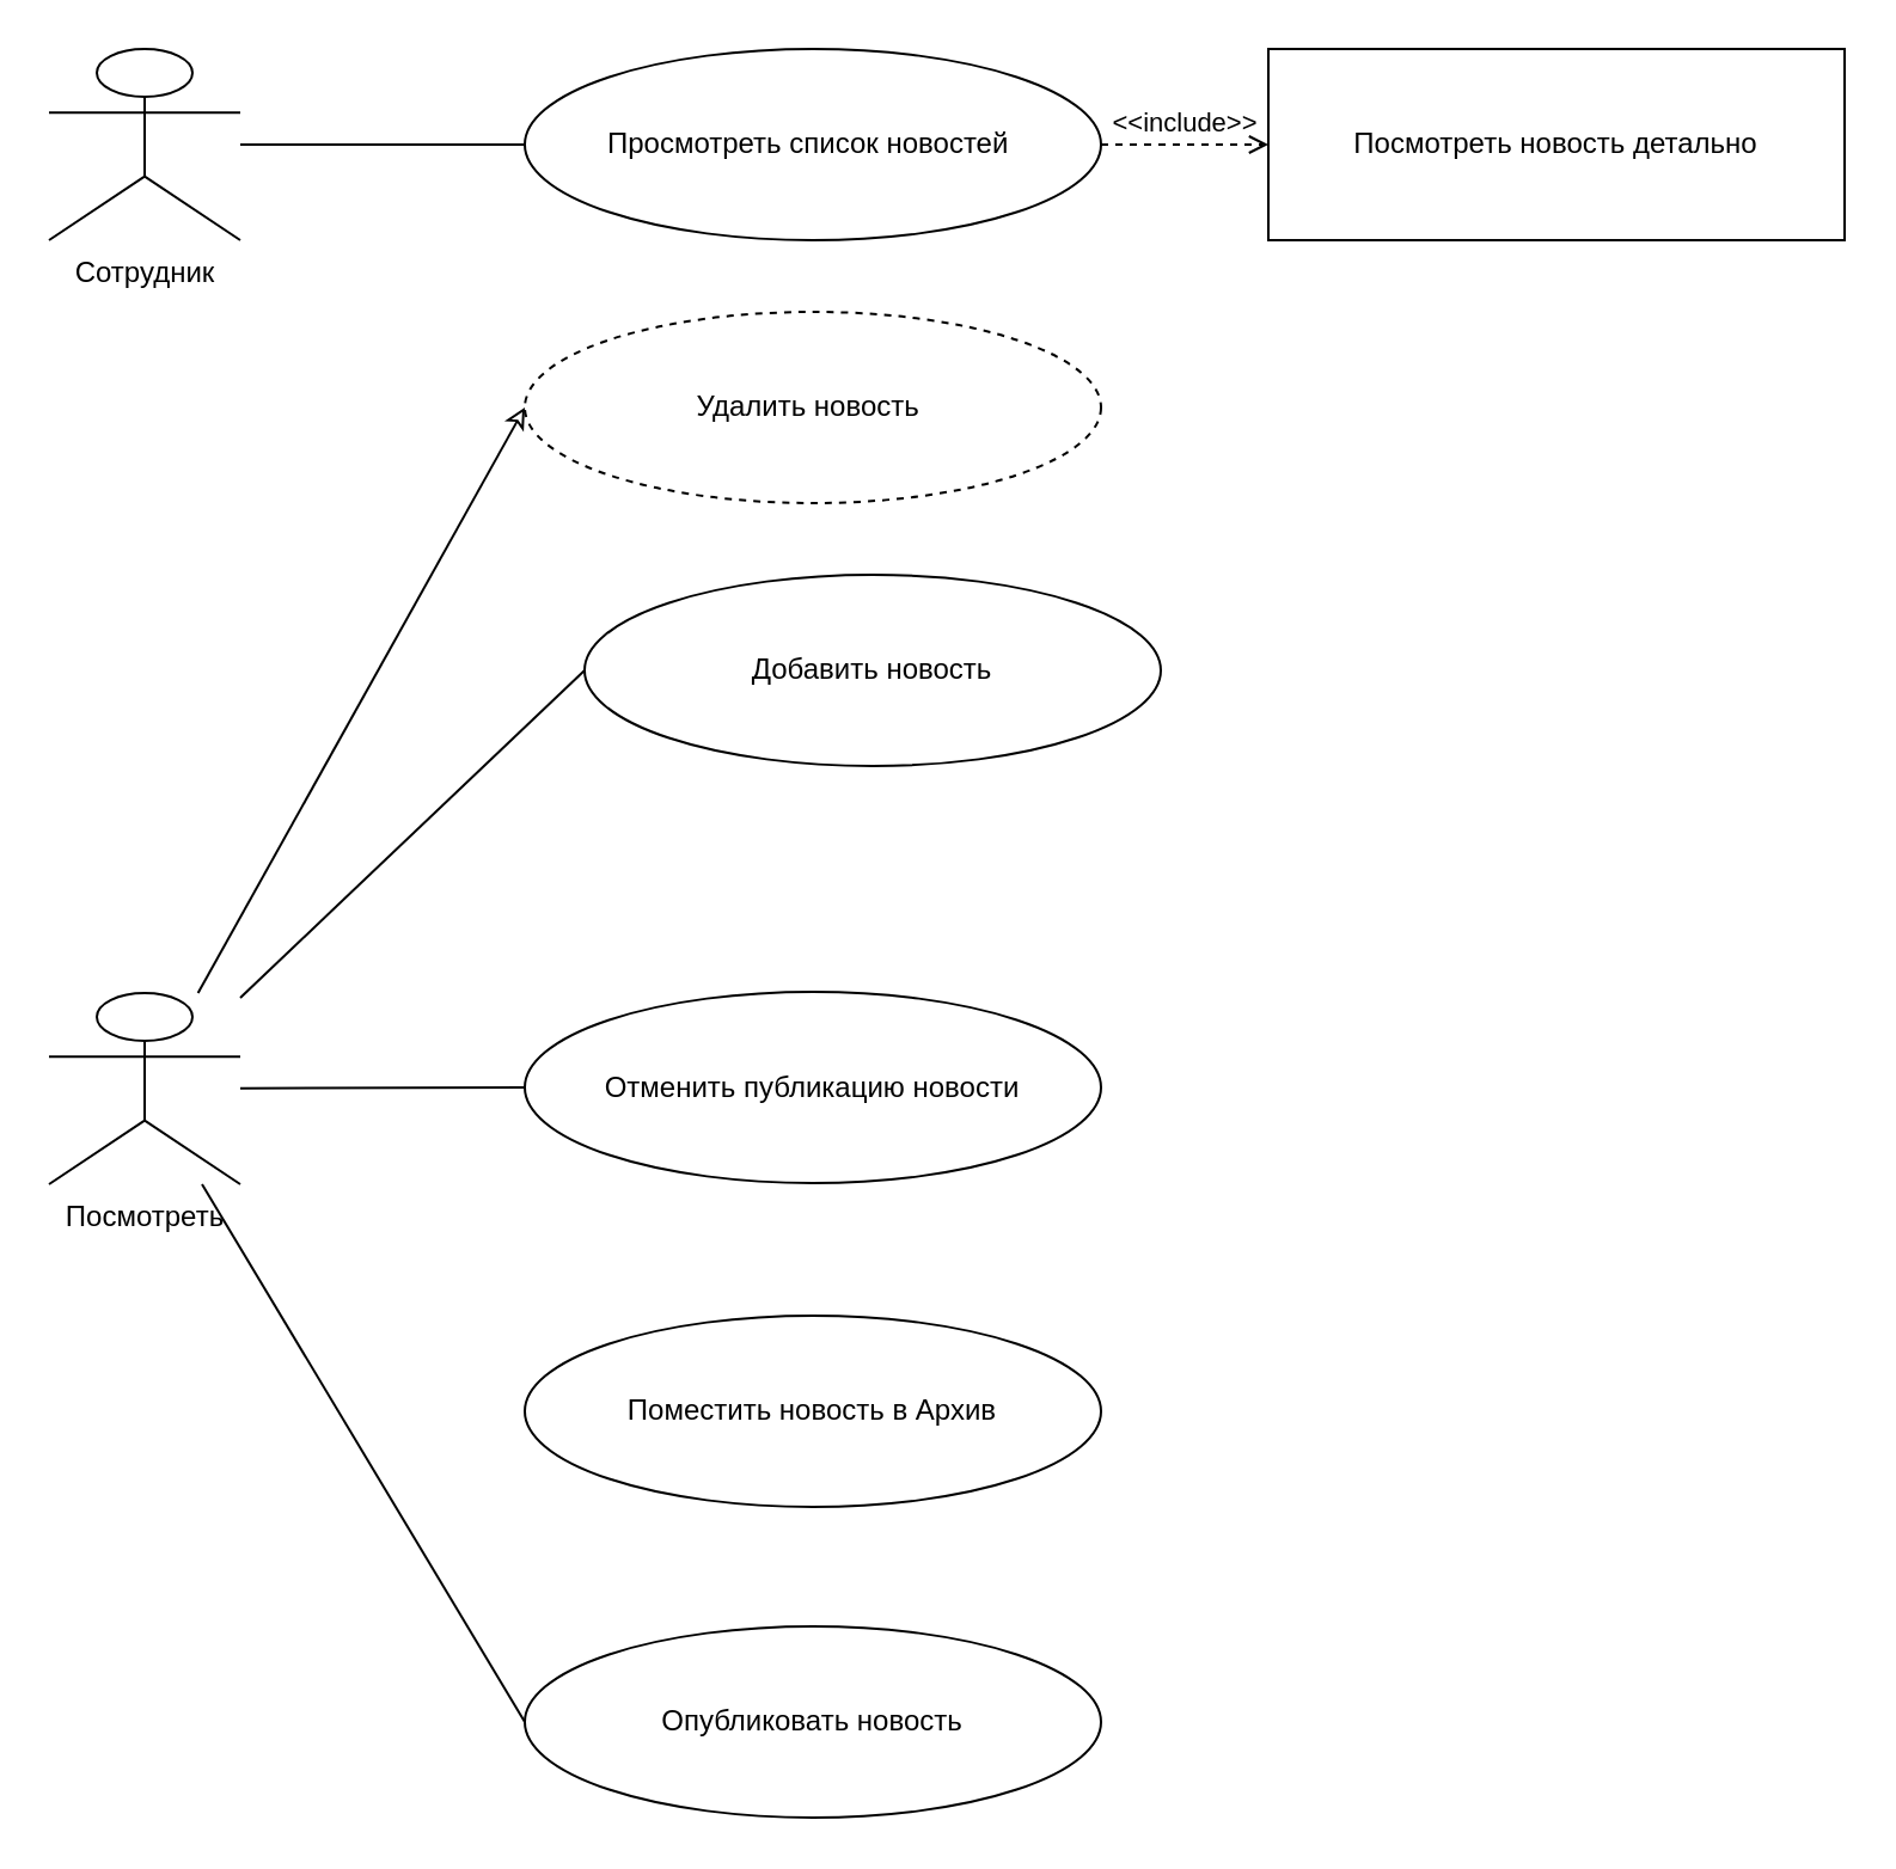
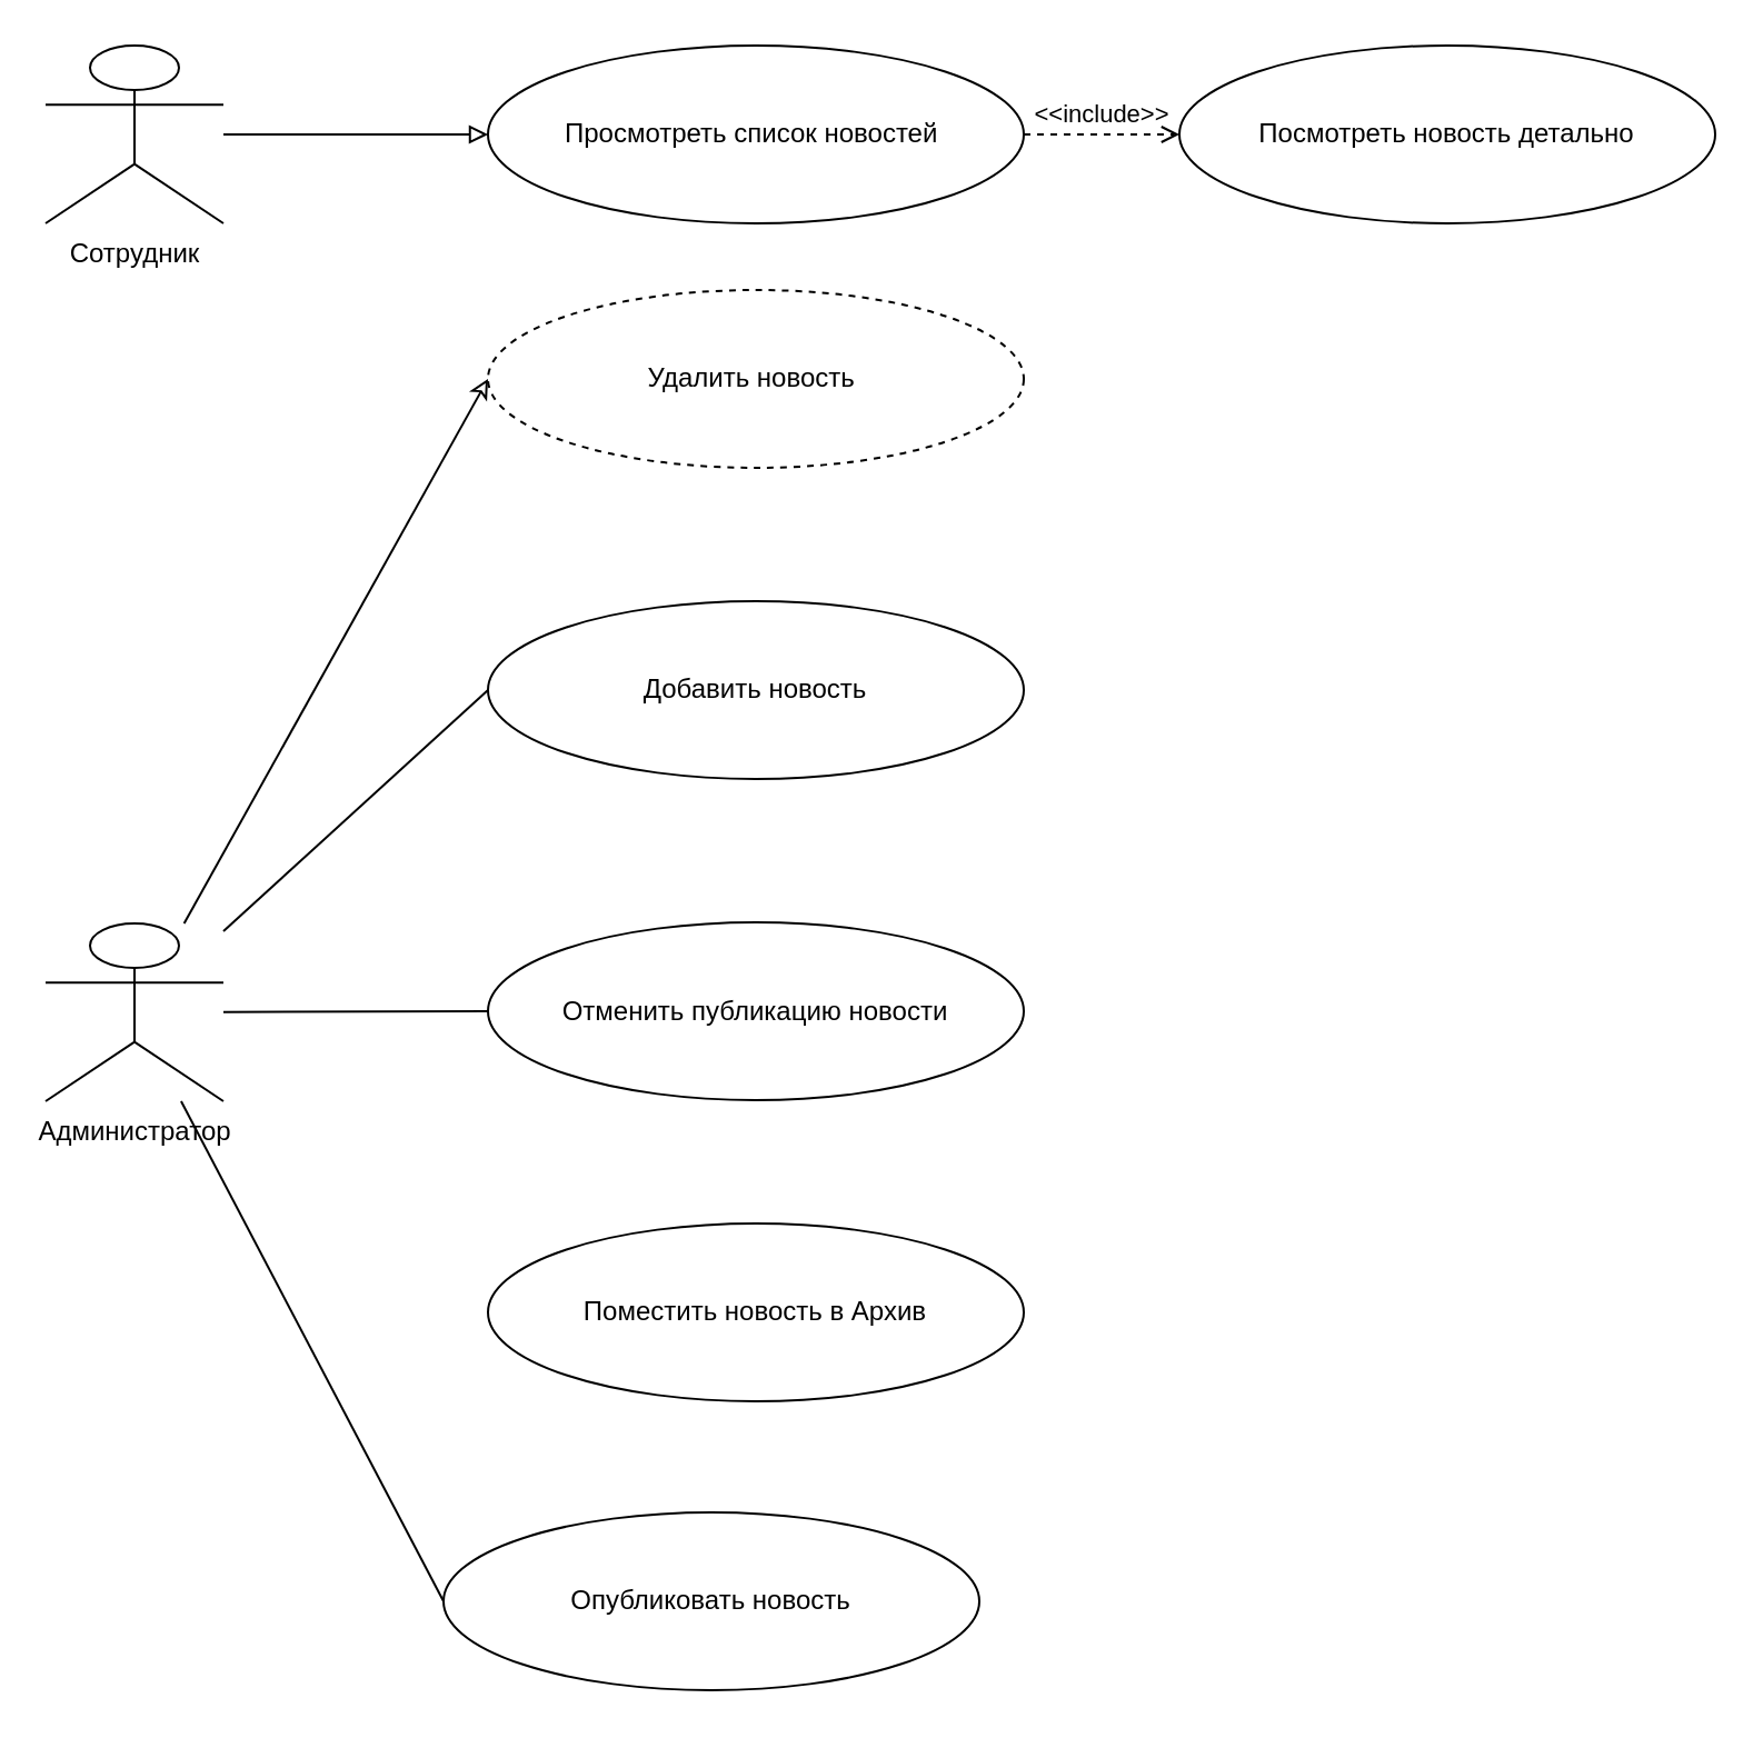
- <mxCell id="14" style="edgeStyle=none;html=1;entryX=0;entryY=0.5;entryDx=0;entryDy=0;fontColor=#FFFFFF;endArrow=none;endFill=0;" parent="1" source="15" target="2" edge="1"><mxGeometry relative="1" as="geometry" /></mxCell>
+ <mxCell id="14" style="edgeStyle=none;html=1;entryX=0;entryY=0.5;entryDx=0;entryDy=0;fontColor=#FFFFFF;endArrow=block;endFill=0;" parent="1" source="15" target="2" edge="1"><mxGeometry relative="1" as="geometry" /></mxCell>
- <mxCell id="8" value="Посмотреть новость детально" style="whiteSpace=wrap;html=1;rounded=0;" parent="1" vertex="1"><mxGeometry x="530" y="20" width="241" height="80" as="geometry" /></mxCell>
+ <mxCell id="8" value="Посмотреть новость детально" style="ellipse;whiteSpace=wrap;html=1;" parent="1" vertex="1"><mxGeometry x="530" y="20" width="241" height="80" as="geometry" /></mxCell>
- <mxCell id="10" value="Добавить новость" style="ellipse;whiteSpace=wrap;html=1;" parent="1" vertex="1"><mxGeometry x="244" y="240" width="241" height="80" as="geometry" /></mxCell>
+ <mxCell id="10" value="Добавить новость" style="ellipse;whiteSpace=wrap;html=1;" parent="1" vertex="1"><mxGeometry x="219" y="270" width="241" height="80" as="geometry" /></mxCell>
- <mxCell id="7" value="Посмотреть" style="shape=umlActor;verticalLabelPosition=bottom;verticalAlign=top;html=1;" parent="1" vertex="1"><mxGeometry x="20" y="415" width="80" height="80" as="geometry" /></mxCell>
+ <mxCell id="7" value="Администратор" style="shape=umlActor;verticalLabelPosition=bottom;verticalAlign=top;html=1;" parent="1" vertex="1"><mxGeometry x="20" y="415" width="80" height="80" as="geometry" /></mxCell>
- <mxCell id="16" value="Опубликовать новость" style="ellipse;whiteSpace=wrap;html=1;" parent="1" vertex="1"><mxGeometry x="219" y="680" width="241" height="80" as="geometry" /></mxCell>
+ <mxCell id="16" value="Опубликовать новость" style="ellipse;whiteSpace=wrap;html=1;" parent="1" vertex="1"><mxGeometry x="199" y="680" width="241" height="80" as="geometry" /></mxCell>
